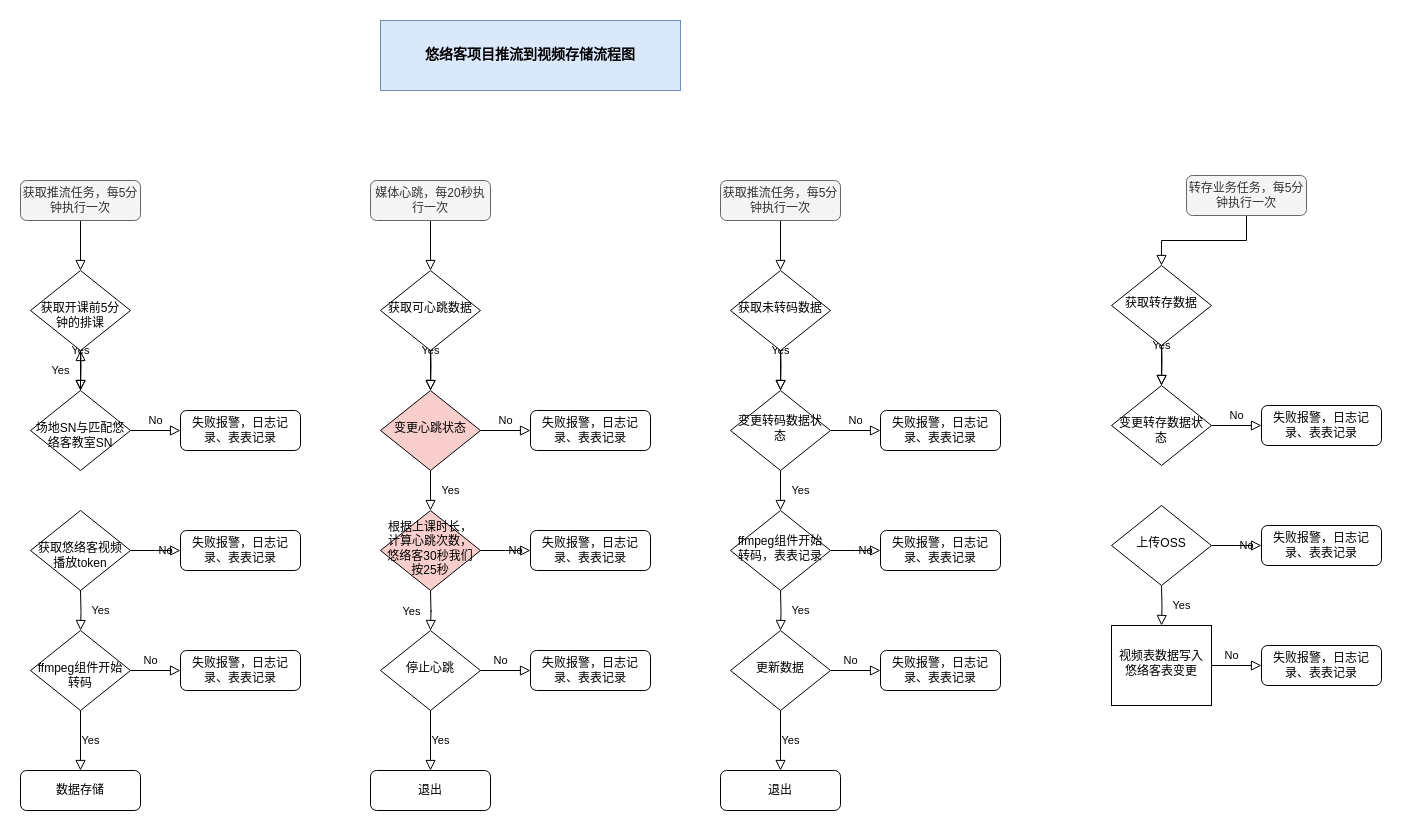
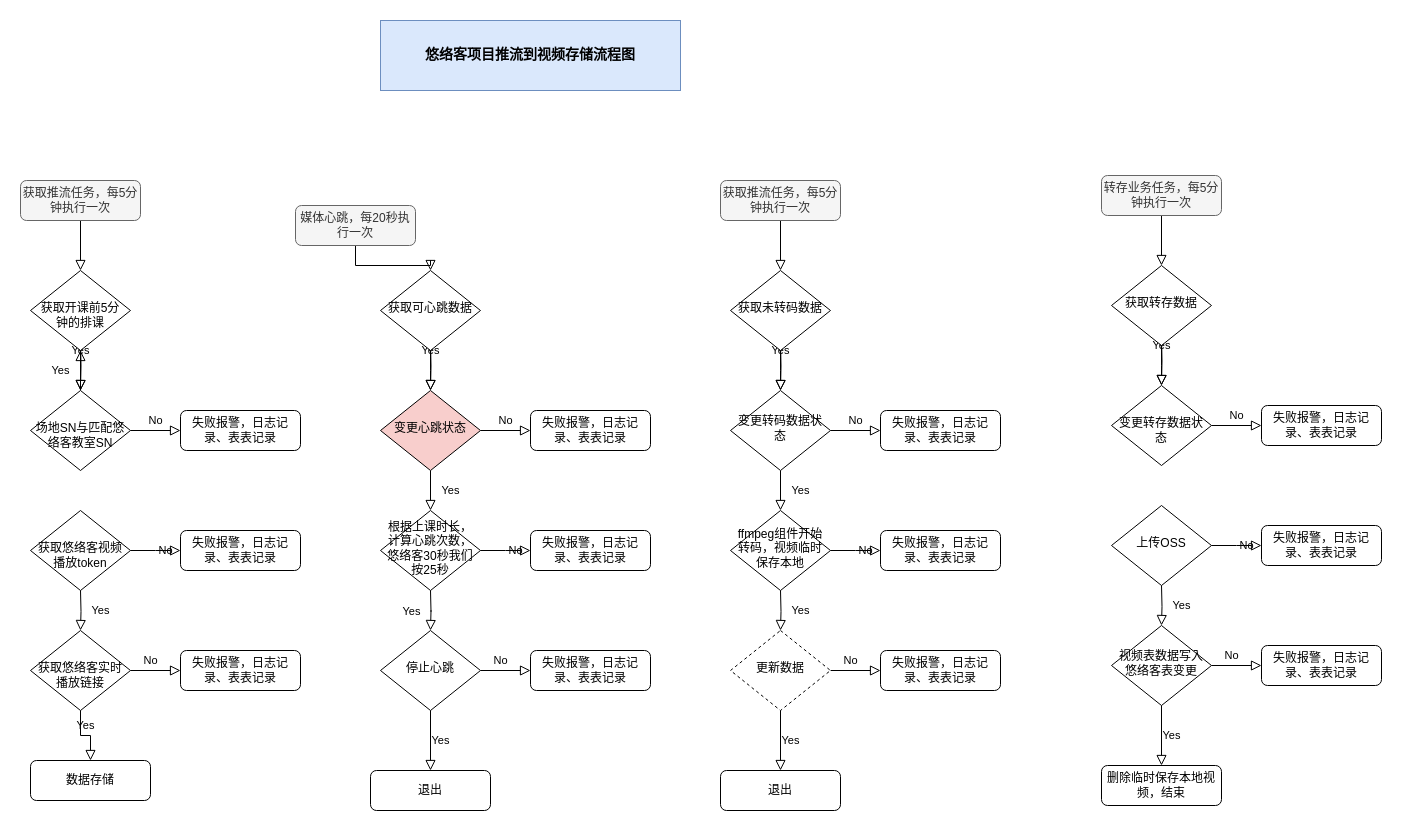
- <mxCell id="70" value="转存业务任务，每5分钟执行一次" style="rounded=1;whiteSpace=wrap;html=1;fontSize=12;glass=0;strokeWidth=1;shadow=0;fillColor=#f5f5f5;strokeColor=#666666;fontColor=#333333;" parent="1" vertex="1"><mxGeometry x="1186" y="175" width="120" height="40" as="geometry" /></mxCell>
+ <mxCell id="70" value="转存业务任务，每5分钟执行一次" style="rounded=1;whiteSpace=wrap;html=1;fontSize=12;glass=0;strokeWidth=1;shadow=0;fillColor=#f5f5f5;strokeColor=#666666;fontColor=#333333;" parent="1" vertex="1"><mxGeometry x="1101" y="175" width="120" height="40" as="geometry" /></mxCell>
- <mxCell id="30" value="媒体心跳，每20秒执行一次" style="rounded=1;whiteSpace=wrap;html=1;fontSize=12;glass=0;strokeWidth=1;shadow=0;fillColor=#f5f5f5;strokeColor=#666666;fontColor=#333333;" parent="1" vertex="1"><mxGeometry x="370" y="180" width="120" height="40" as="geometry" /></mxCell>
+ <mxCell id="30" value="媒体心跳，每20秒执行一次" style="rounded=1;whiteSpace=wrap;html=1;fontSize=12;glass=0;strokeWidth=1;shadow=0;fillColor=#f5f5f5;strokeColor=#666666;fontColor=#333333;" parent="1" vertex="1"><mxGeometry x="295" y="205" width="120" height="40" as="geometry" /></mxCell>
- <mxCell id="39" value="ffmpeg组件开始转码，表表记录" style="rhombus;whiteSpace=wrap;html=1;shadow=0;fontFamily=Helvetica;fontSize=12;align=center;strokeWidth=1;spacing=6;spacingTop=-4;" parent="1" vertex="1"><mxGeometry x="730" y="510" width="100" height="80" as="geometry" /></mxCell>
+ <mxCell id="39" value="ffmpeg组件开始转码，视频临时保存本地" style="rhombus;whiteSpace=wrap;html=1;shadow=0;fontFamily=Helvetica;fontSize=12;align=center;strokeWidth=1;spacing=6;spacingTop=-4;" parent="1" vertex="1"><mxGeometry x="730" y="510" width="100" height="80" as="geometry" /></mxCell>
- <mxCell id="25" value="根据上课时长，计算心跳次数，悠络客30秒我们按25秒" style="rhombus;whiteSpace=wrap;html=1;shadow=0;fontFamily=Helvetica;fontSize=12;align=center;strokeWidth=1;spacing=6;spacingTop=-4;fillColor=#f8cecc;" parent="1" vertex="1"><mxGeometry x="380" y="510" width="100" height="80" as="geometry" /></mxCell>
+ <mxCell id="25" value="根据上课时长，计算心跳次数，悠络客30秒我们按25秒" style="rhombus;whiteSpace=wrap;html=1;shadow=0;fontFamily=Helvetica;fontSize=12;align=center;strokeWidth=1;spacing=6;spacingTop=-4;" parent="1" vertex="1"><mxGeometry x="380" y="510" width="100" height="80" as="geometry" /></mxCell>
- <mxCell id="64" value="&lt;div&gt;视频表数据写入&lt;/div&gt;&lt;div&gt;悠络客表变更&lt;br&gt;&lt;/div&gt;" style="whiteSpace=wrap;html=1;shadow=0;fontFamily=Helvetica;fontSize=12;align=center;strokeWidth=1;spacing=6;spacingTop=-4;rounded=0;" parent="1" vertex="1"><mxGeometry x="1111" y="625" width="100" height="80" as="geometry" /></mxCell>
+ <mxCell id="64" value="&lt;div&gt;视频表数据写入&lt;/div&gt;&lt;div&gt;悠络客表变更&lt;br&gt;&lt;/div&gt;" style="rhombus;whiteSpace=wrap;html=1;shadow=0;fontFamily=Helvetica;fontSize=12;align=center;strokeWidth=1;spacing=6;spacingTop=-4;" parent="1" vertex="1"><mxGeometry x="1111" y="625" width="100" height="80" as="geometry" /></mxCell>
- <mxCell id="11" value="&lt;div&gt;&lt;br&gt;&lt;/div&gt;&lt;div&gt;ffmpeg组件开始转码&lt;/div&gt;" style="rhombus;whiteSpace=wrap;html=1;shadow=0;fontFamily=Helvetica;fontSize=12;align=center;strokeWidth=1;spacing=6;spacingTop=-4;" parent="1" vertex="1"><mxGeometry x="30" y="630" width="100" height="80" as="geometry" /></mxCell>
+ <mxCell id="11" value="&lt;div&gt;&lt;br&gt;&lt;/div&gt;&lt;div&gt;获取悠络客实时播放链接&lt;/div&gt;" style="rhombus;whiteSpace=wrap;html=1;shadow=0;fontFamily=Helvetica;fontSize=12;align=center;strokeWidth=1;spacing=6;spacingTop=-4;" parent="1" vertex="1"><mxGeometry x="30" y="630" width="100" height="80" as="geometry" /></mxCell>
- <mxCell id="42" value="更新数据" style="rhombus;whiteSpace=wrap;html=1;shadow=0;fontFamily=Helvetica;fontSize=12;align=center;strokeWidth=1;spacing=6;spacingTop=-4;" parent="1" vertex="1"><mxGeometry x="730" y="630" width="100" height="80" as="geometry" /></mxCell>
+ <mxCell id="42" value="更新数据" style="rhombus;whiteSpace=wrap;html=1;shadow=0;fontFamily=Helvetica;fontSize=12;align=center;strokeWidth=1;spacing=6;spacingTop=-4;dashed=1;" parent="1" vertex="1"><mxGeometry x="730" y="630" width="100" height="80" as="geometry" /></mxCell>
+ <mxCell id="67" value="Yes" style="edgeStyle=orthogonalEdgeStyle;rounded=0;html=1;jettySize=auto;orthogonalLoop=1;fontSize=11;endArrow=block;endFill=0;endSize=8;strokeWidth=1;shadow=0;labelBackgroundColor=none;exitX=0.5;exitY=1;exitDx=0;exitDy=0;entryX=0.5;entryY=0;entryDx=0;entryDy=0;" parent="1" source="64" target="65" edge="1"><mxGeometry y="10" relative="1" as="geometry"><mxPoint as="offset" /><mxPoint x="1221" y="675" as="sourcePoint" /><mxPoint x="1271" y="675" as="targetPoint" /></mxGeometry></mxCell>
+ <mxCell id="65" value="删除临时保存本地视频，结束" style="rounded=1;whiteSpace=wrap;html=1;fontSize=12;glass=0;strokeWidth=1;shadow=0;" parent="1" vertex="1"><mxGeometry x="1101" y="765" width="120" height="40" as="geometry" /></mxCell>
- <mxCell id="12" value="数据存储" style="rounded=1;whiteSpace=wrap;html=1;fontSize=12;glass=0;strokeWidth=1;shadow=0;" parent="1" vertex="1"><mxGeometry x="20" y="770" width="120" height="40" as="geometry" /></mxCell>
+ <mxCell id="12" value="数据存储" style="rounded=1;whiteSpace=wrap;html=1;fontSize=12;glass=0;strokeWidth=1;shadow=0;" parent="1" vertex="1"><mxGeometry x="30" y="760" width="120" height="40" as="geometry" /></mxCell>
